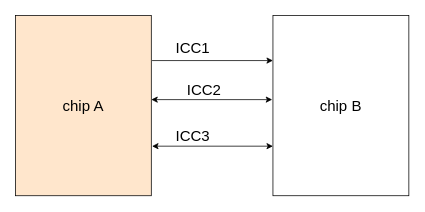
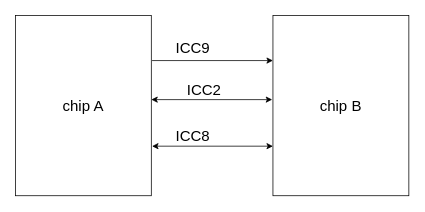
- <mxCell id="7" value="ICC1" style="text;html=1;align=center;verticalAlign=middle;resizable=0;points=[];autosize=1;strokeColor=none;fillColor=none;fontSize=20;" vertex="1" parent="1"><mxGeometry x="224.5" y="44" width="63" height="36" as="geometry" /></mxCell>
+ <mxCell id="7" value="ICC9" style="text;html=1;align=center;verticalAlign=middle;resizable=0;points=[];autosize=1;strokeColor=none;fillColor=none;fontSize=20;" vertex="1" parent="1"><mxGeometry x="224.5" y="44" width="63" height="36" as="geometry" /></mxCell>
- <mxCell id="2" value="chip A" style="rounded=0;whiteSpace=wrap;html=1;fontSize=20;fillColor=#ffe6cc;" vertex="1" parent="1"><mxGeometry x="20" y="20" width="181" height="240" as="geometry" /></mxCell>
+ <mxCell id="2" value="chip A" style="rounded=0;whiteSpace=wrap;html=1;fontSize=20;" vertex="1" parent="1"><mxGeometry x="20" y="20" width="181" height="240" as="geometry" /></mxCell>
- <mxCell id="9" value="ICC3" style="text;html=1;align=center;verticalAlign=middle;resizable=0;points=[];autosize=1;strokeColor=none;fillColor=none;fontSize=20;" vertex="1" parent="1"><mxGeometry x="224.5" y="162" width="63" height="36" as="geometry" /></mxCell>
+ <mxCell id="9" value="ICC8" style="text;html=1;align=center;verticalAlign=middle;resizable=0;points=[];autosize=1;strokeColor=none;fillColor=none;fontSize=20;" vertex="1" parent="1"><mxGeometry x="224.5" y="162" width="63" height="36" as="geometry" /></mxCell>
